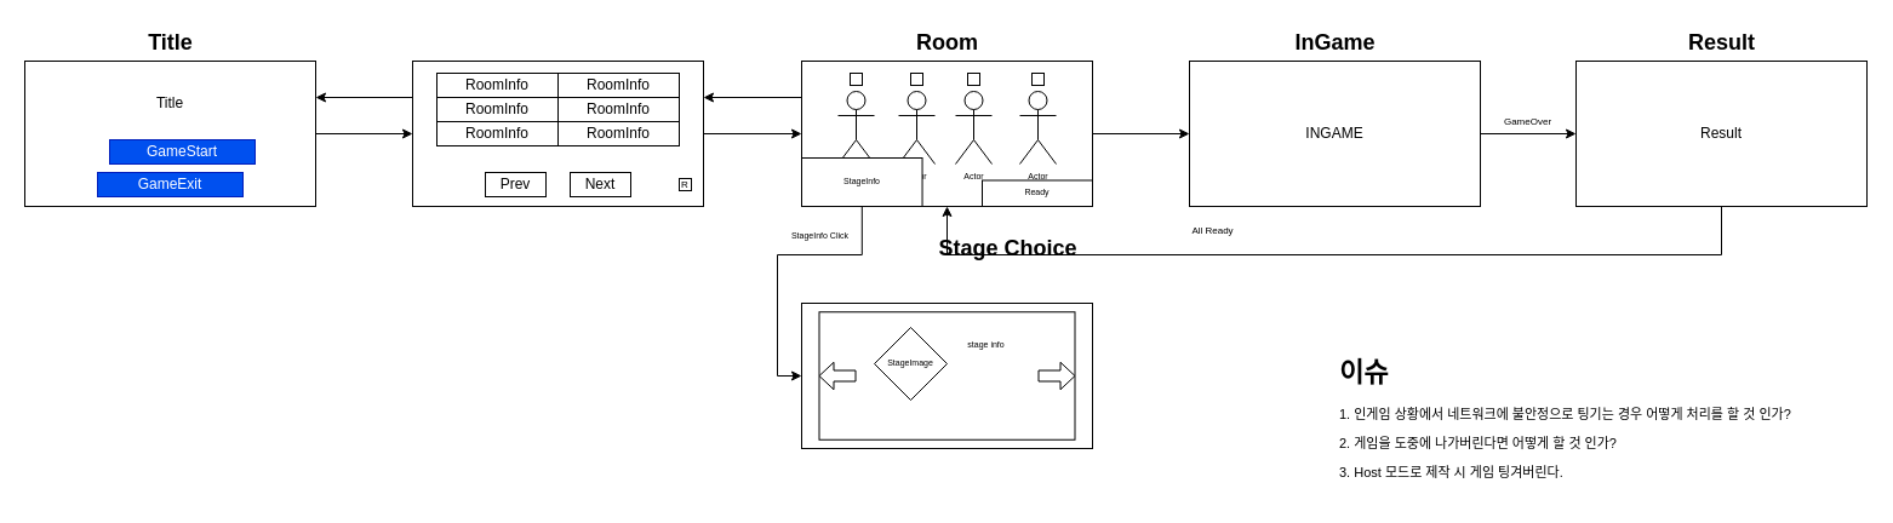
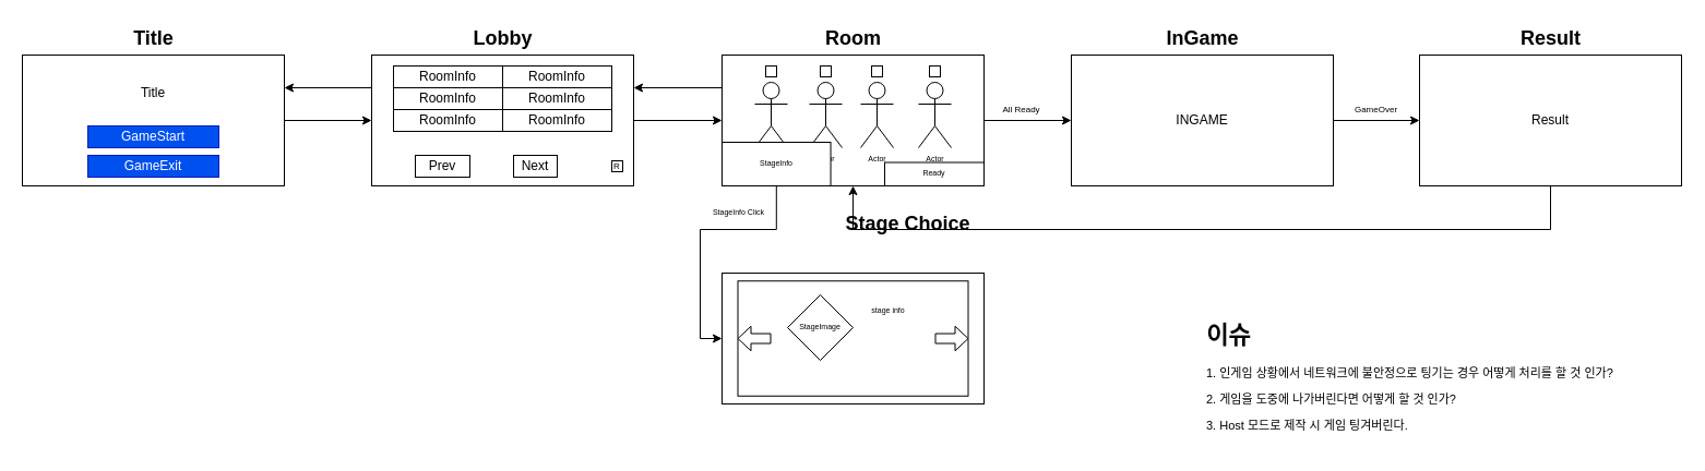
+ <mxCell id="36" value="Lobby" style="text;html=1;align=center;verticalAlign=middle;resizable=0;points=[];autosize=1;strokeColor=none;fillColor=none;fontSize=18;fontStyle=1" parent="1" vertex="1"><mxGeometry x="425" y="20" width="70" height="30" as="geometry" /></mxCell>
- <mxCell id="5" value="GameStart" style="rounded=0;whiteSpace=wrap;html=1;fillColor=#0050ef;fontColor=#ffffff;strokeColor=#001DBC;" parent="1" vertex="1"><mxGeometry x="90" y="115" width="120" height="20" as="geometry" /></mxCell>
+ <mxCell id="5" value="GameStart" style="rounded=0;whiteSpace=wrap;html=1;fillColor=#0050ef;fontColor=#ffffff;strokeColor=#001DBC;" parent="1" vertex="1"><mxGeometry x="80" y="115" width="120" height="20" as="geometry" /></mxCell>
- <mxCell id="50" value="Prev" style="whiteSpace=wrap;html=1;" parent="1" vertex="1"><mxGeometry x="400" y="142" width="50" height="20" as="geometry" /></mxCell>
+ <mxCell id="50" value="Prev" style="whiteSpace=wrap;html=1;" parent="1" vertex="1"><mxGeometry x="380" y="142" width="50" height="20" as="geometry" /></mxCell>
- <mxCell id="51" value="Next" style="whiteSpace=wrap;html=1;" parent="1" vertex="1"><mxGeometry x="470" y="142" width="50" height="20" as="geometry" /></mxCell>
+ <mxCell id="51" value="Next" style="whiteSpace=wrap;html=1;" parent="1" vertex="1"><mxGeometry x="470" y="142" width="40" height="20" as="geometry" /></mxCell>
- <mxCell id="42" value="All Ready" style="text;html=1;align=center;verticalAlign=middle;resizable=0;points=[];autosize=1;strokeColor=none;fillColor=none;fontSize=8;" parent="1" vertex="1"><mxGeometry x="975" y="180" width="50" height="20" as="geometry" /></mxCell>
+ <mxCell id="42" value="All Ready" style="text;html=1;align=center;verticalAlign=middle;resizable=0;points=[];autosize=1;strokeColor=none;fillColor=none;fontSize=8;" parent="1" vertex="1"><mxGeometry x="910" y="90" width="50" height="20" as="geometry" /></mxCell>
